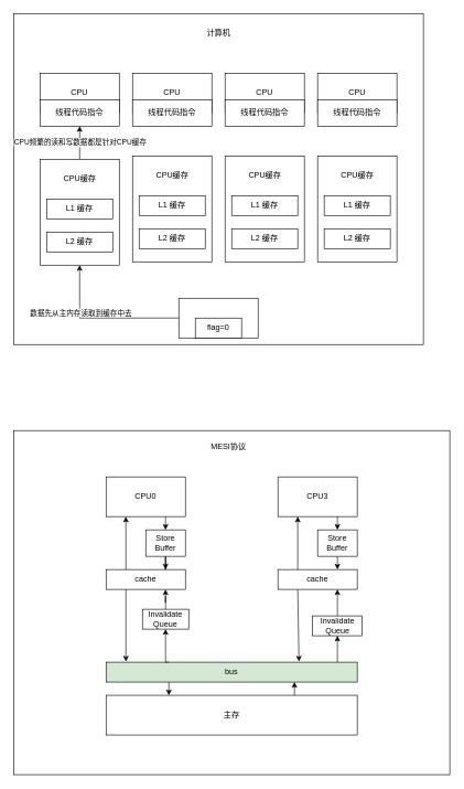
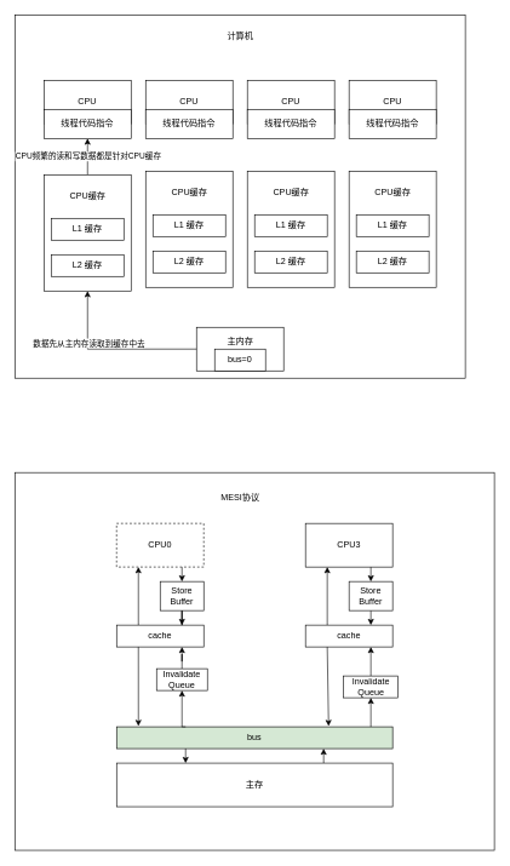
+ <mxCell id="41" value="主内存" style="text;html=1;align=center;verticalAlign=middle;resizable=0;points=[];autosize=1;strokeColor=none;" parent="29" vertex="1"><mxGeometry x="285" y="440" width="50" height="20" as="geometry" /></mxCell>
- <mxCell id="42" value="flag=0" style="whiteSpace=wrap;html=1;" parent="29" vertex="1"><mxGeometry x="275" y="460" width="70" height="30" as="geometry" /></mxCell>
+ <mxCell id="42" value="bus=0" style="whiteSpace=wrap;html=1;" parent="29" vertex="1"><mxGeometry x="275" y="460" width="70" height="30" as="geometry" /></mxCell>
- <mxCell id="28" value="MESI协议" style="text;html=1;align=center;verticalAlign=middle;resizable=0;points=[];autosize=1;strokeColor=none;fillColor=none;" parent="2" vertex="1"><mxGeometry x="285" y="10" width="80" height="30" as="geometry" /></mxCell>
+ <mxCell id="28" value="MESI协议" style="text;html=1;align=center;verticalAlign=middle;resizable=0;points=[];autosize=1;strokeColor=none;fillColor=none;" parent="2" vertex="1"><mxGeometry x="270" y="20" width="80" height="30" as="geometry" /></mxCell>
- <mxCell id="4" value="CPU0" style="whiteSpace=wrap;html=1;" parent="2" vertex="1"><mxGeometry x="140" y="70" width="120" height="60" as="geometry" /></mxCell>
+ <mxCell id="4" value="CPU0" style="whiteSpace=wrap;html=1;dashed=1;" parent="2" vertex="1"><mxGeometry x="140" y="70" width="120" height="60" as="geometry" /></mxCell>
